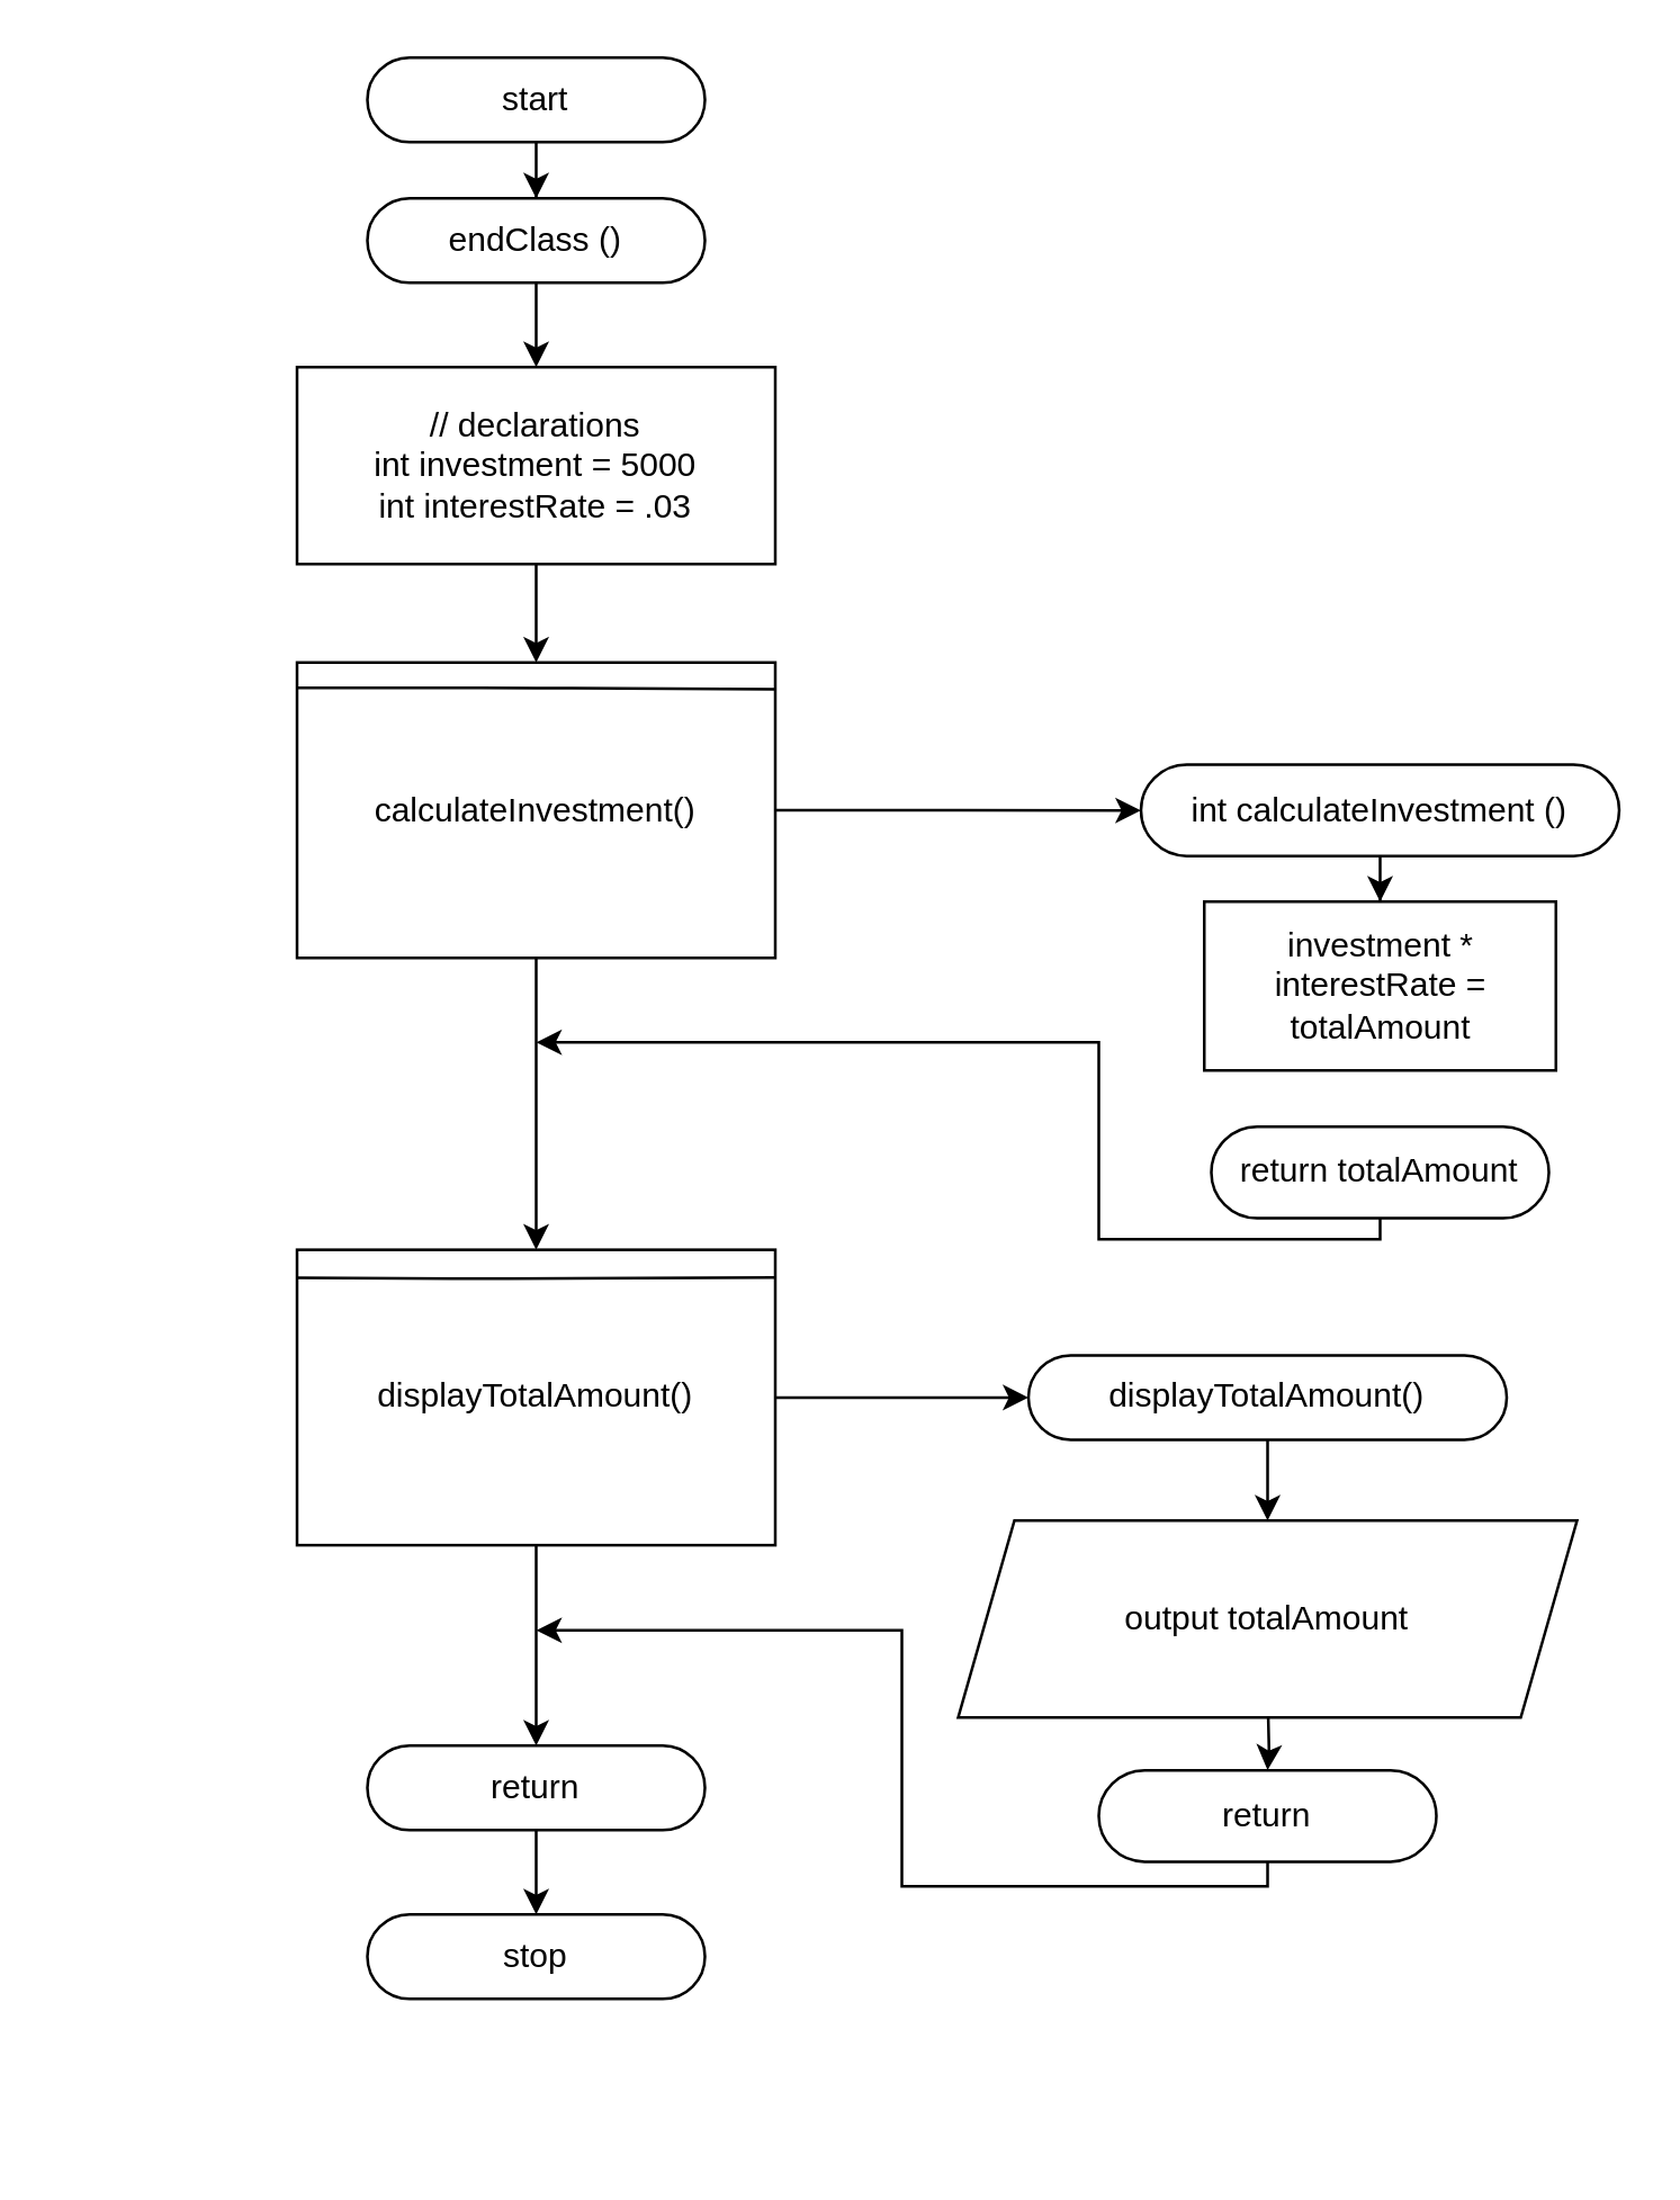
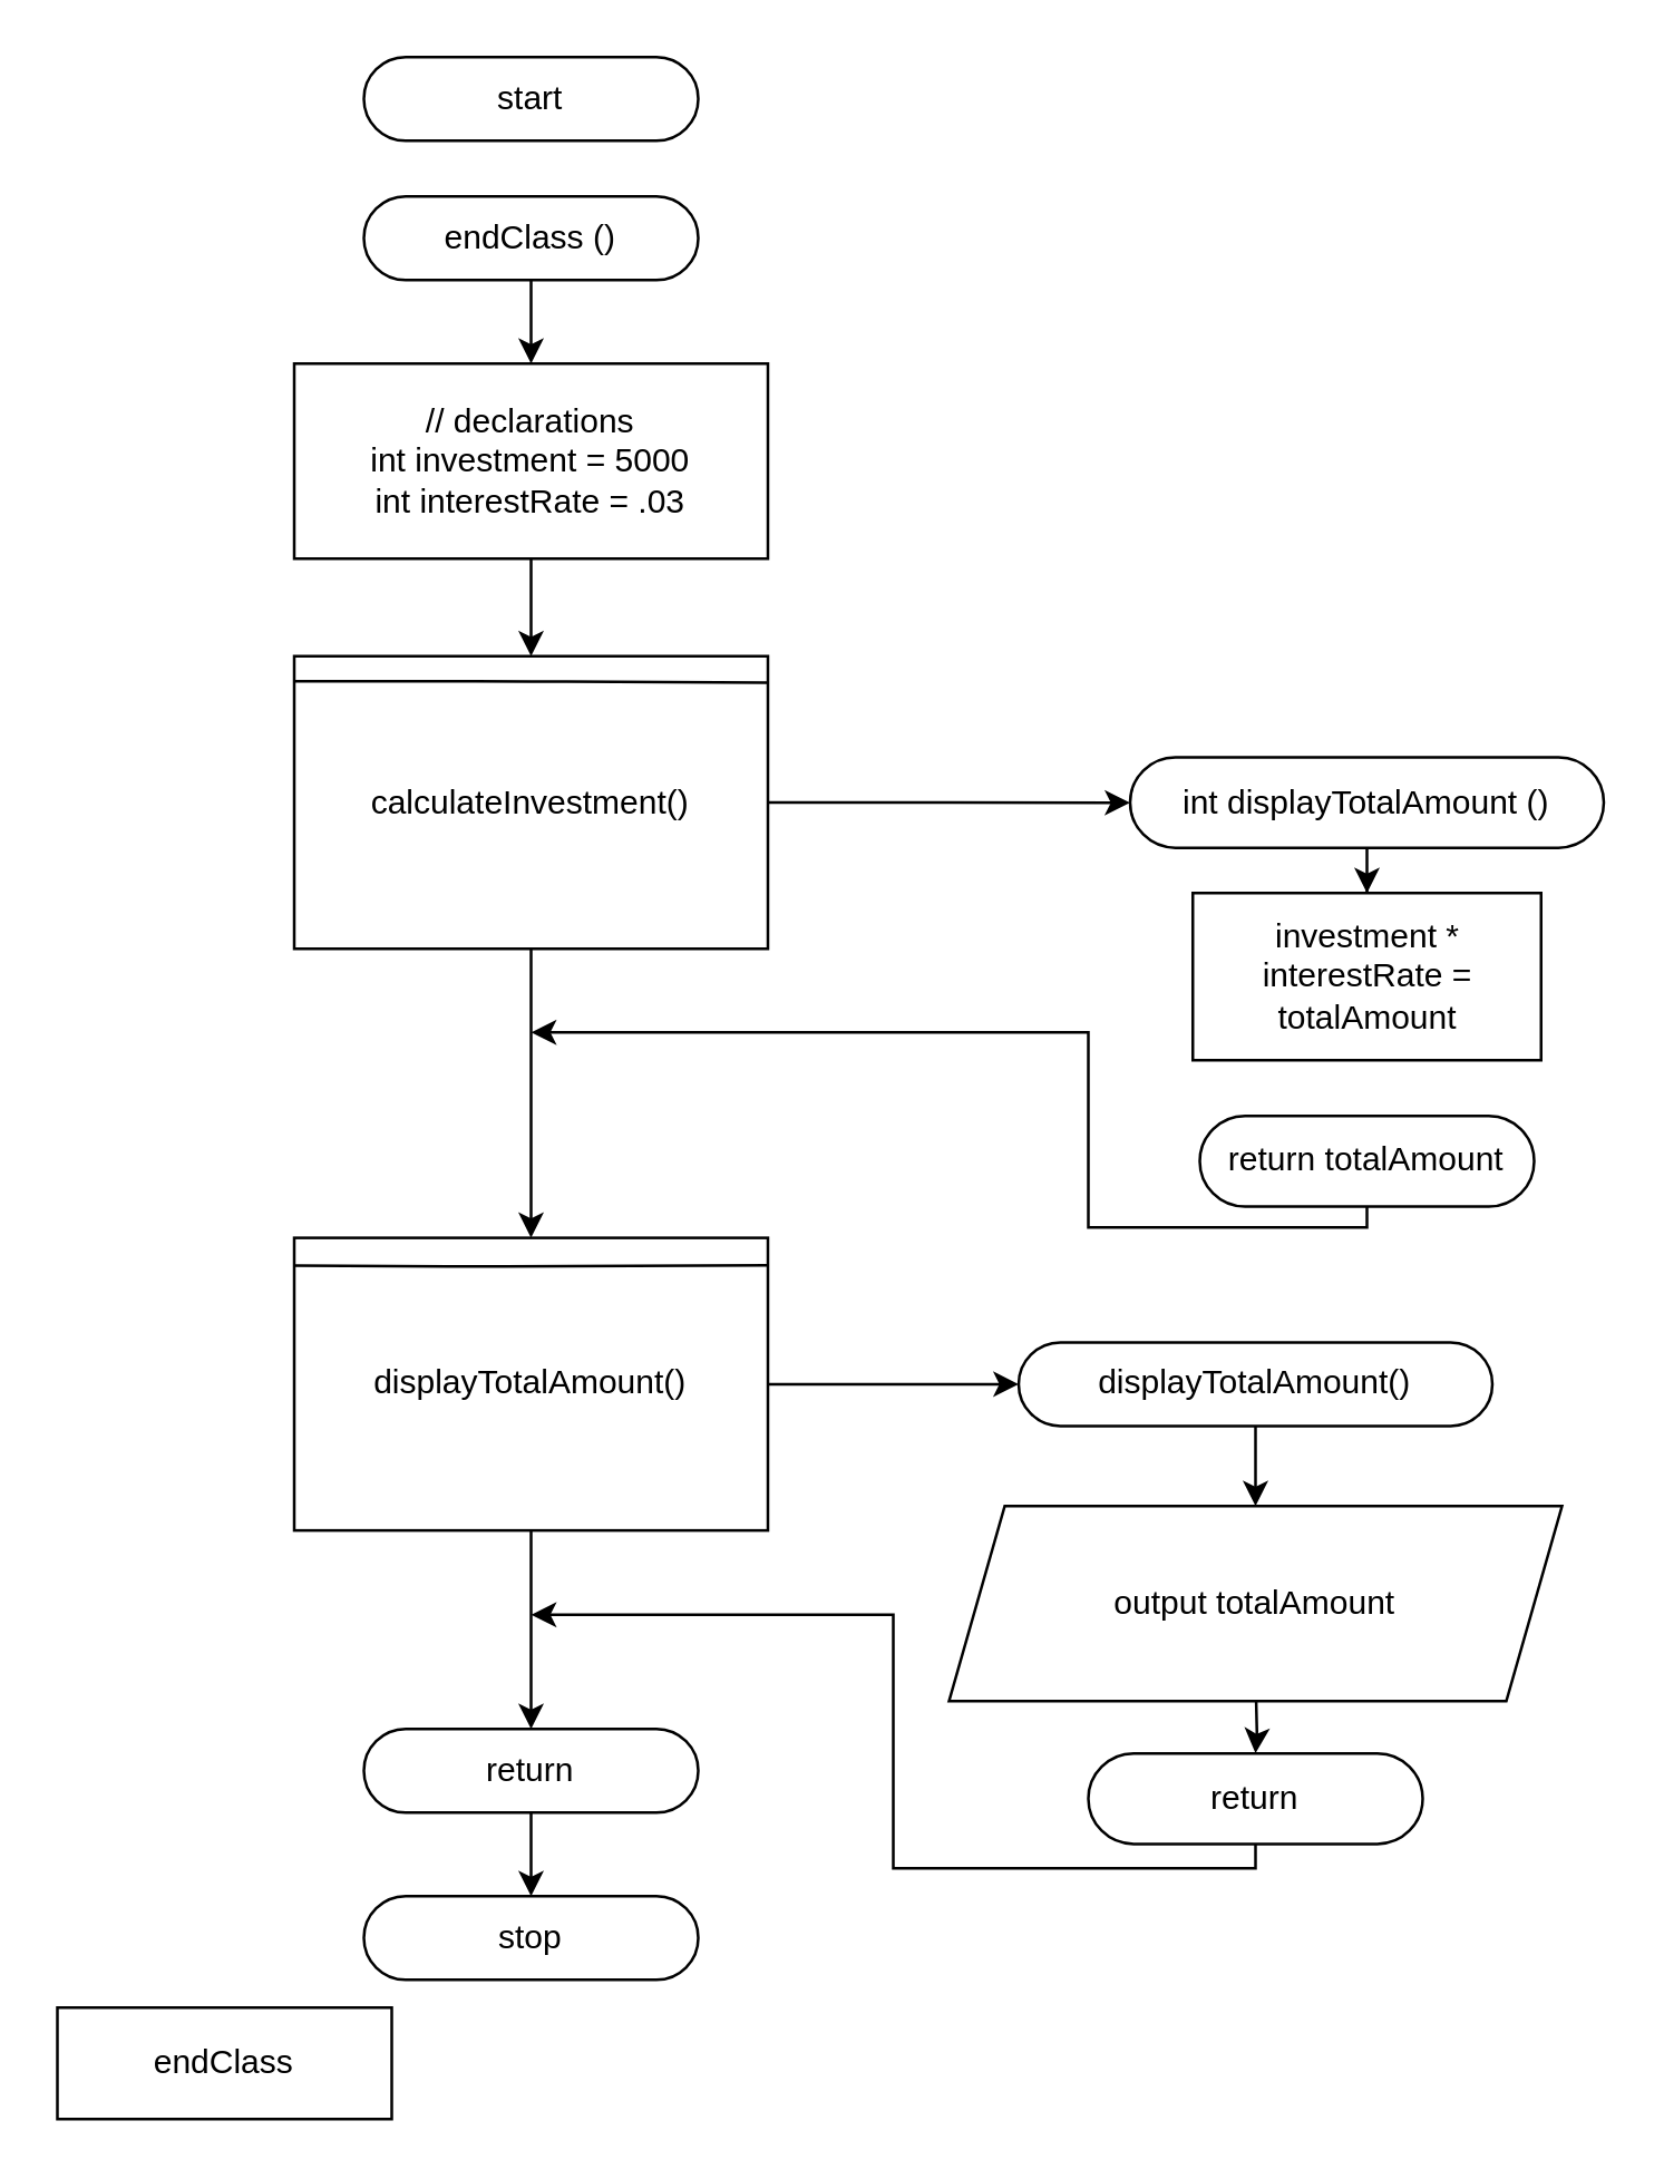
- <mxCell id="19" value="" style="edgeStyle=orthogonalEdgeStyle;rounded=0;orthogonalLoop=1;jettySize=auto;html=1;" edge="1" parent="1" source="20" target="3"><mxGeometry relative="1" as="geometry" /></mxCell>
- <mxCell id="15" value="int calculateInvestment ()" style="rounded=1;whiteSpace=wrap;html=1;arcSize=50;" parent="1" vertex="1"><mxGeometry x="405" y="271.25" width="170" height="32.5" as="geometry" /></mxCell>
+ <mxCell id="15" value="int displayTotalAmount ()" style="rounded=1;whiteSpace=wrap;html=1;arcSize=50;" parent="1" vertex="1"><mxGeometry x="405" y="271.25" width="170" height="32.5" as="geometry" /></mxCell>
+ <mxCell id="13" value="endClass" style="rounded=0;whiteSpace=wrap;html=1;" parent="1" vertex="1"><mxGeometry x="20" y="720" width="120" height="40" as="geometry" /></mxCell>
